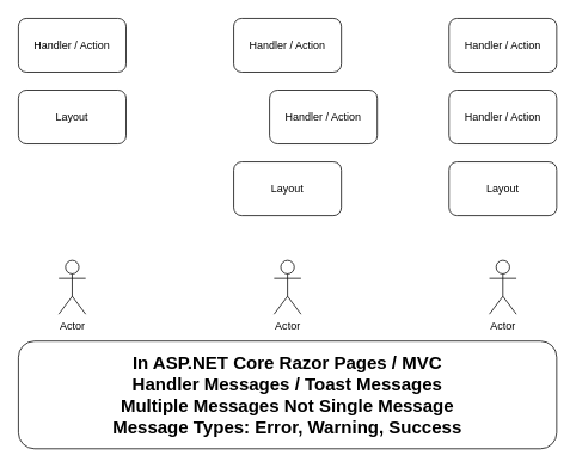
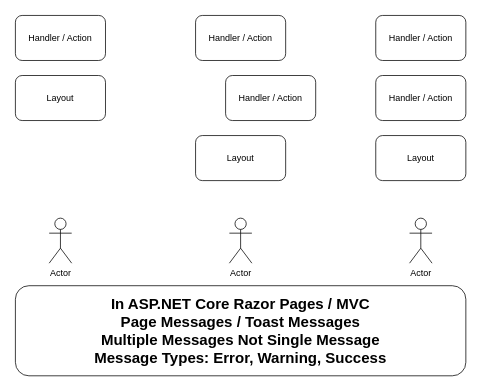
- <mxCell id="13" value="&lt;font style=&quot;font-size: 20px;&quot;&gt;&lt;b&gt;In ASP.NET Core Razor Pages / MVC&lt;br&gt;Handler Messages / Toast Messages&lt;br&gt;Multiple Messages Not Single Message&lt;br&gt;Message Types: Error, Warning, Success&lt;br&gt;&lt;/b&gt;&lt;/font&gt;" style="rounded=1;whiteSpace=wrap;html=1;" vertex="1" parent="1"><mxGeometry x="20" y="380" width="600" height="120" as="geometry" /></mxCell>
+ <mxCell id="13" value="&lt;font style=&quot;font-size: 20px;&quot;&gt;&lt;b&gt;In ASP.NET Core Razor Pages / MVC&lt;br&gt;Page Messages / Toast Messages&lt;br&gt;Multiple Messages Not Single Message&lt;br&gt;Message Types: Error, Warning, Success&lt;br&gt;&lt;/b&gt;&lt;/font&gt;" style="rounded=1;whiteSpace=wrap;html=1;" vertex="1" parent="1"><mxGeometry x="20" y="380" width="600" height="120" as="geometry" /></mxCell>
